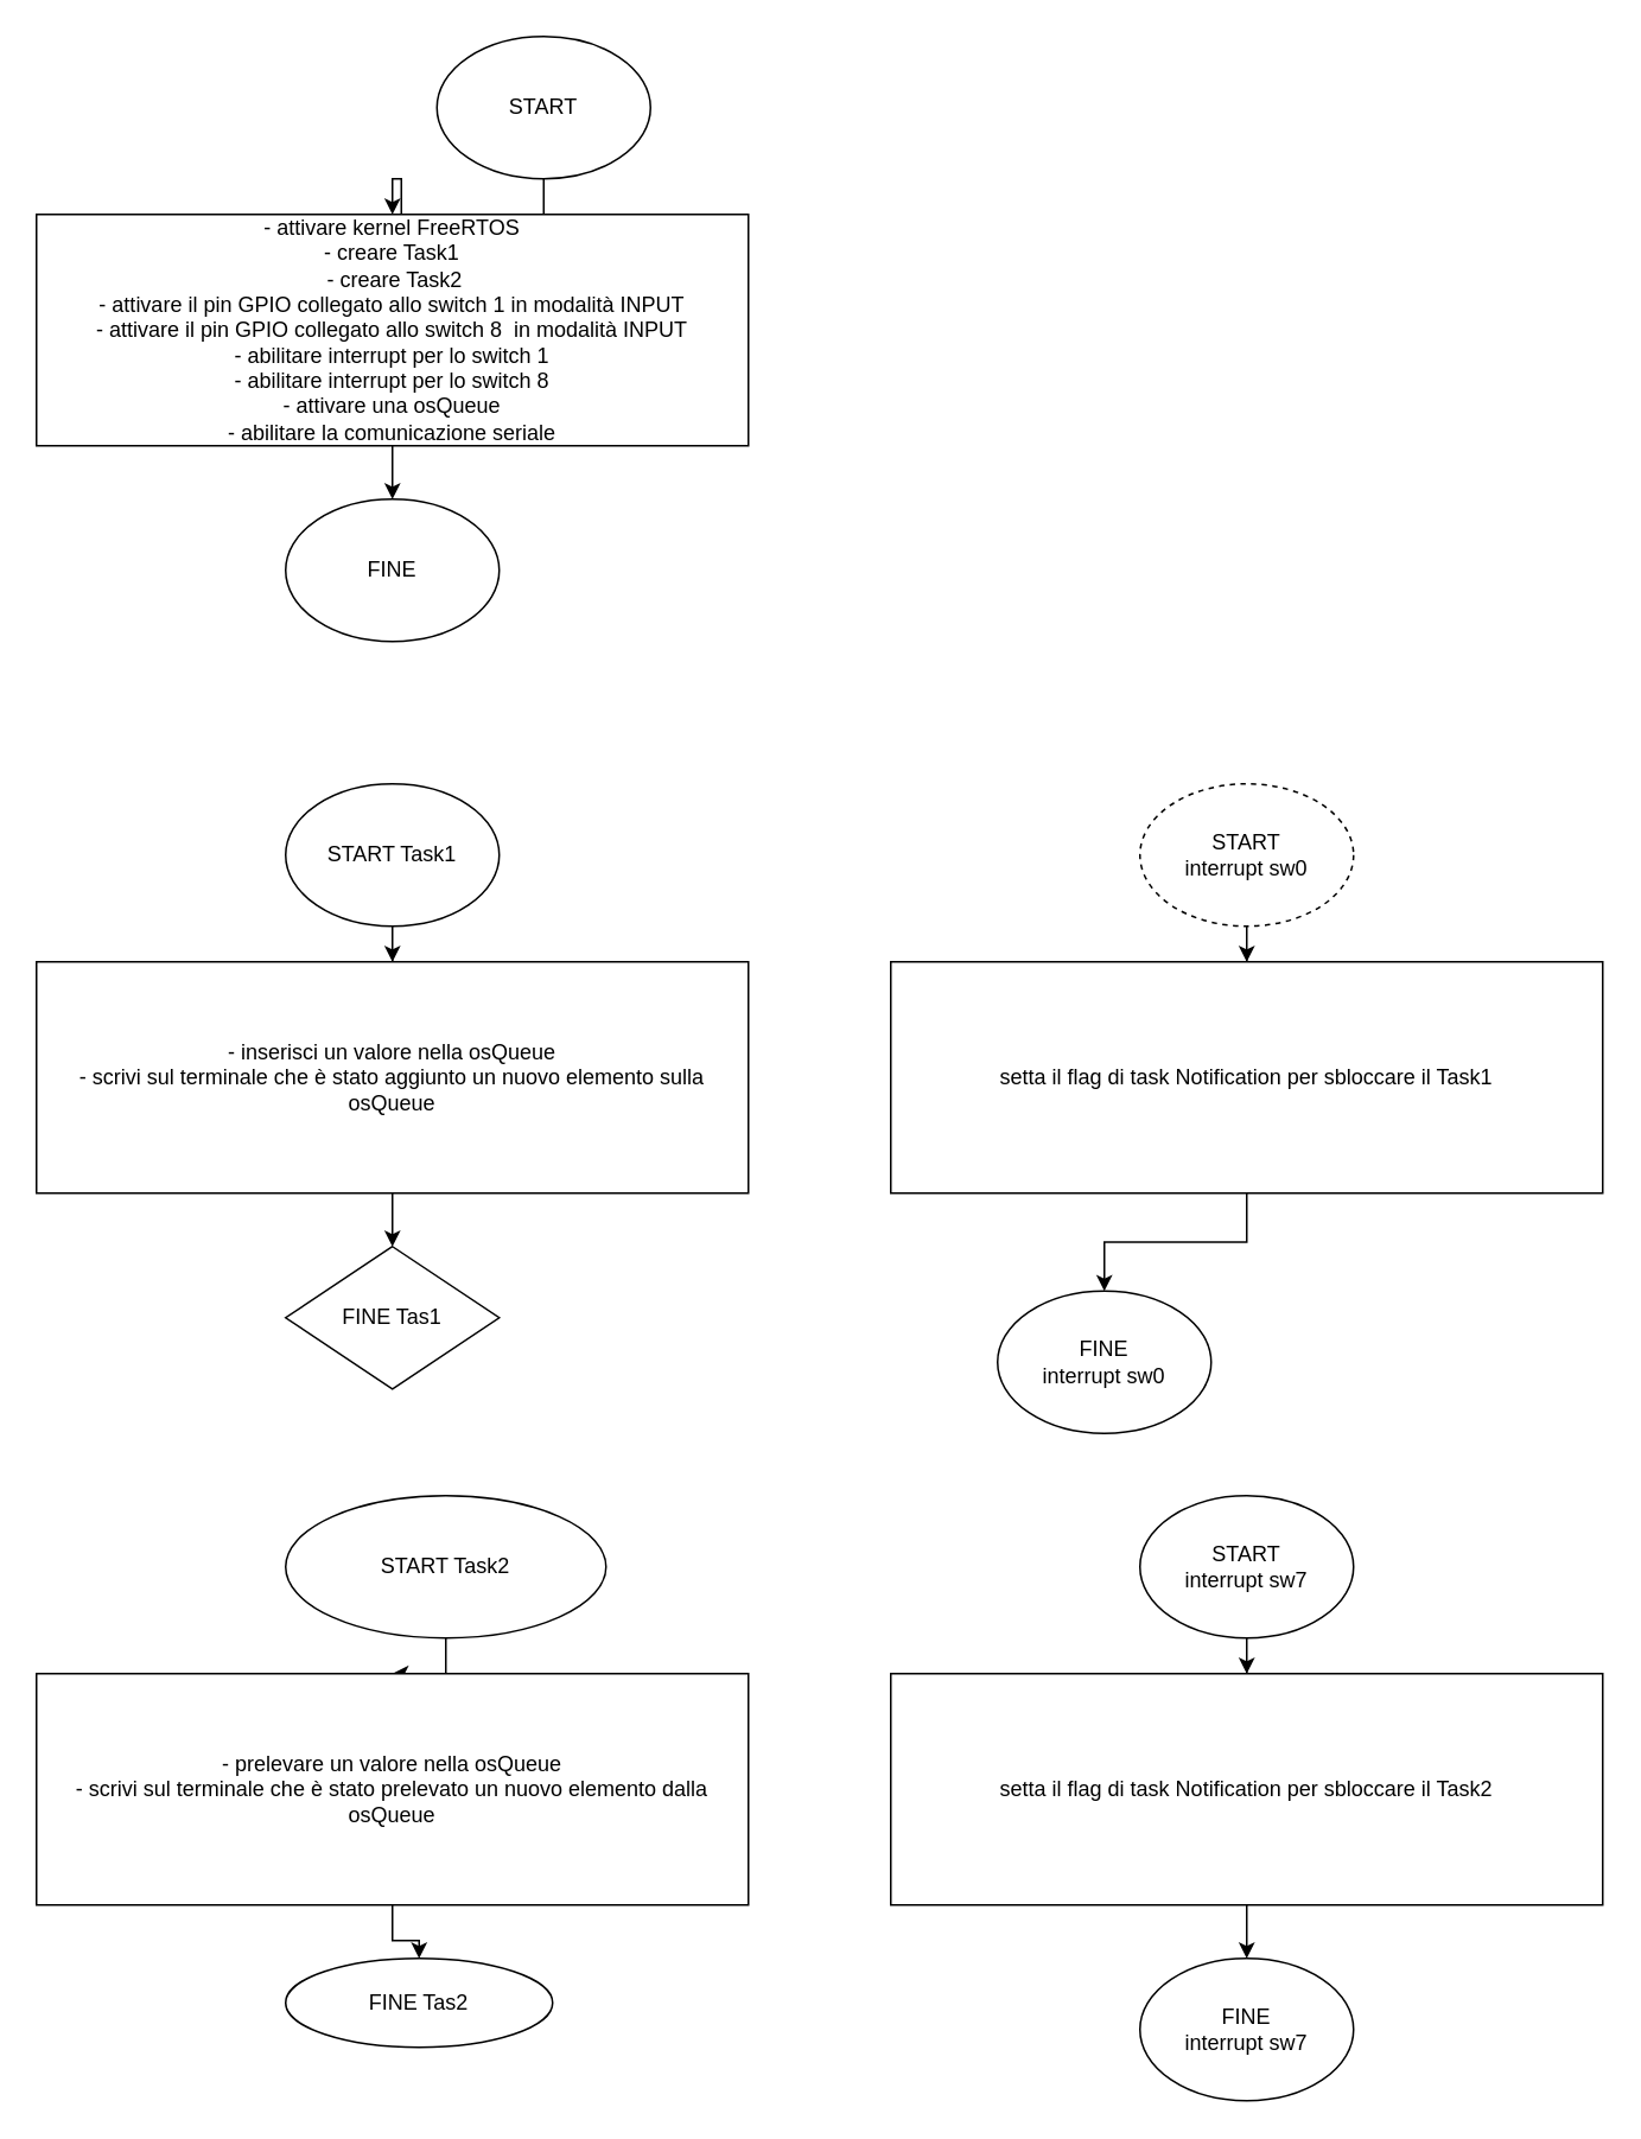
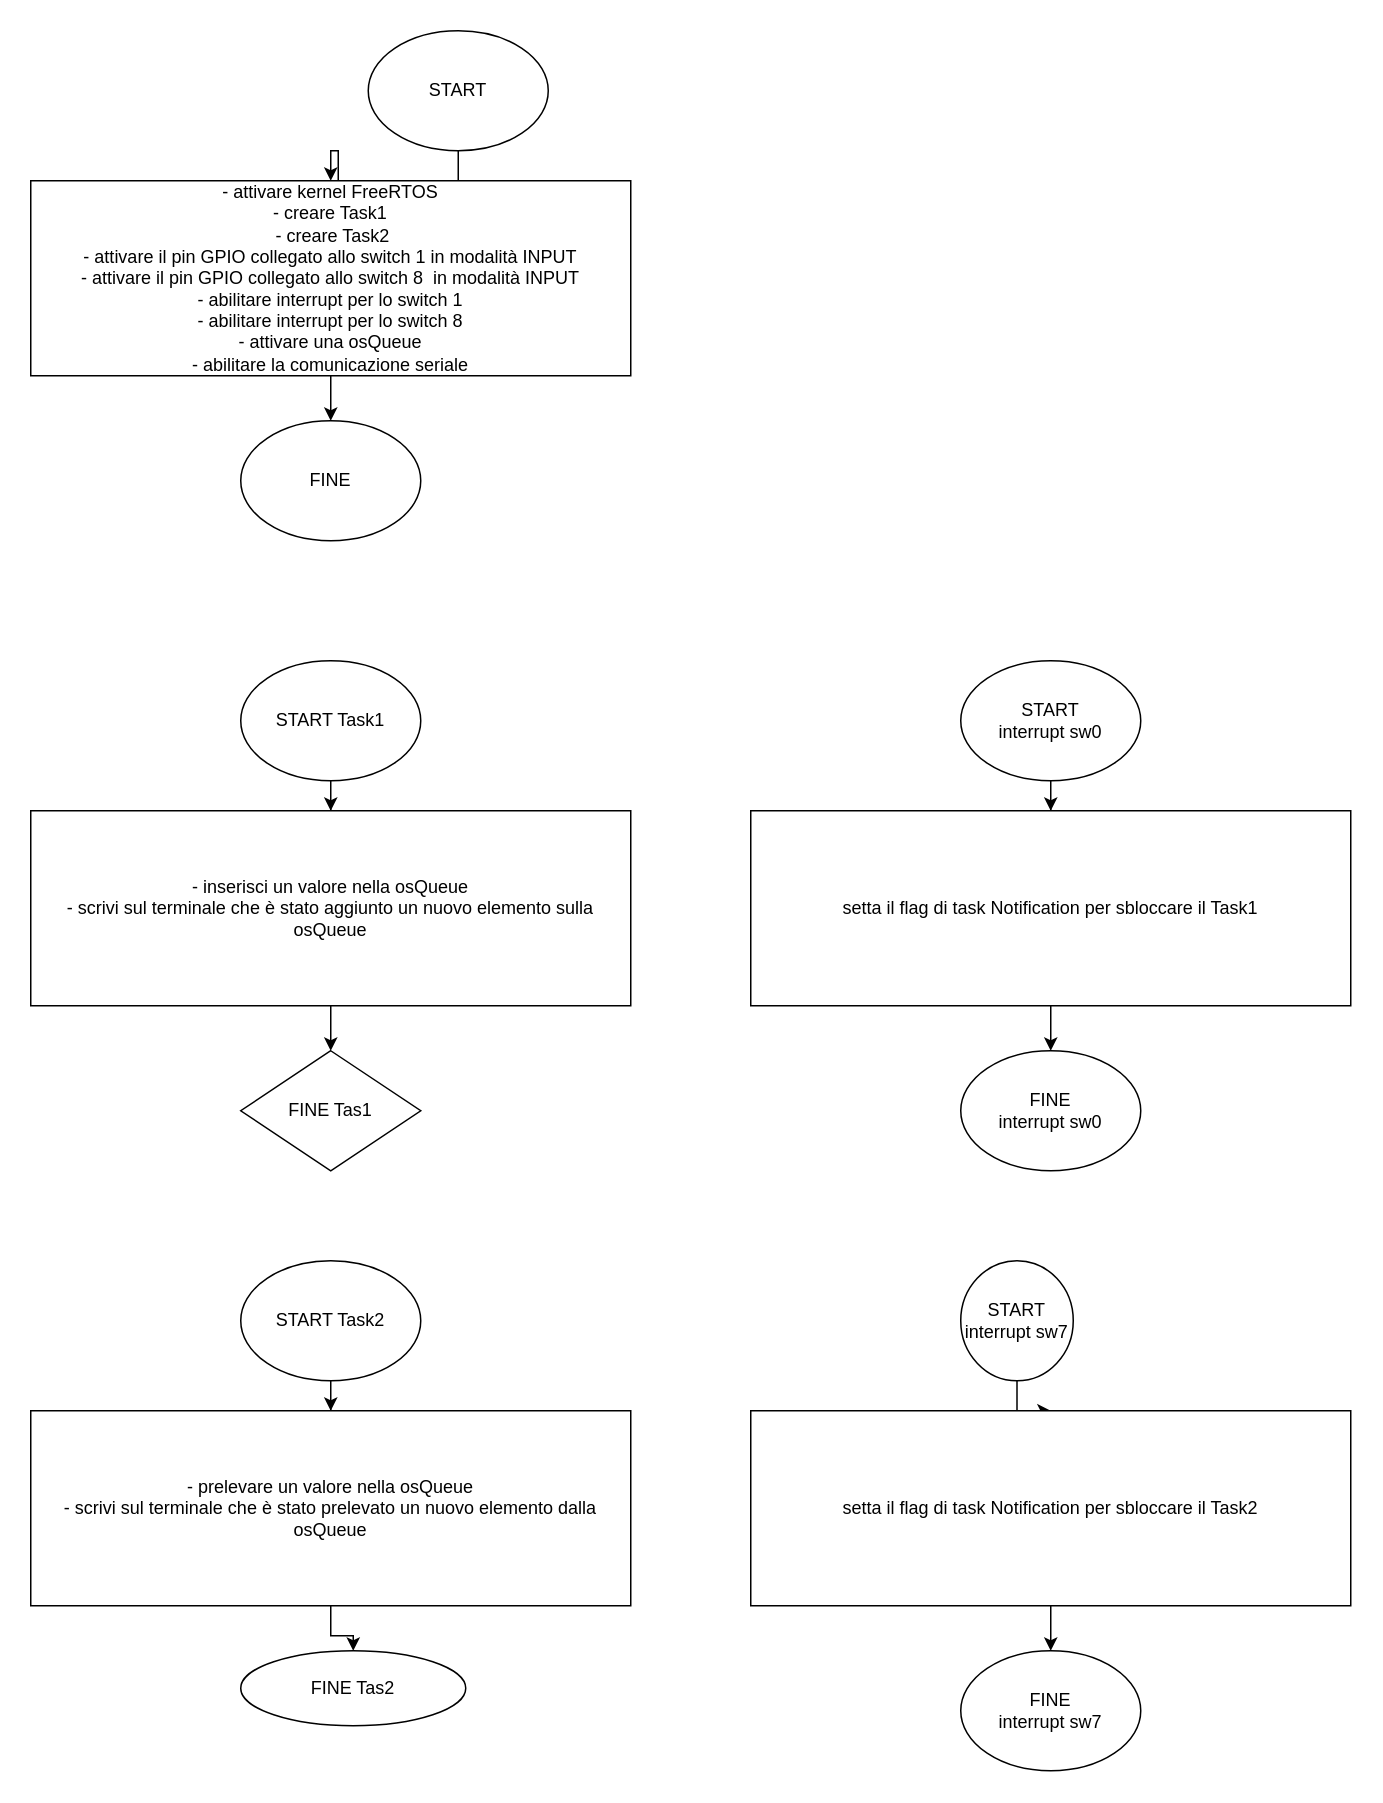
- <mxCell id="18" value="START&lt;br&gt;interrupt sw0" style="ellipse;whiteSpace=wrap;html=1;dashed=1;" vertex="1" parent="1"><mxGeometry x="640" y="440" width="120" height="80" as="geometry" /></mxCell>
+ <mxCell id="18" value="START&lt;br&gt;interrupt sw0" style="ellipse;whiteSpace=wrap;html=1;" vertex="1" parent="1"><mxGeometry x="640" y="440" width="120" height="80" as="geometry" /></mxCell>
- <mxCell id="21" value="FINE&lt;br&gt;interrupt sw0" style="ellipse;whiteSpace=wrap;html=1;" vertex="1" parent="1"><mxGeometry x="560" y="725" width="120" height="80" as="geometry" /></mxCell>
+ <mxCell id="21" value="FINE&lt;br&gt;interrupt sw0" style="ellipse;whiteSpace=wrap;html=1;" vertex="1" parent="1"><mxGeometry x="640" y="700" width="120" height="80" as="geometry" /></mxCell>
- <mxCell id="13" value="START Task2" style="ellipse;whiteSpace=wrap;html=1;" vertex="1" parent="1"><mxGeometry x="160" y="840" width="180" height="80" as="geometry" /></mxCell>
+ <mxCell id="13" value="START Task2" style="ellipse;whiteSpace=wrap;html=1;" vertex="1" parent="1"><mxGeometry x="160" y="840" width="120" height="80" as="geometry" /></mxCell>
- <mxCell id="23" value="START&lt;br&gt;interrupt sw7" style="ellipse;whiteSpace=wrap;html=1;" vertex="1" parent="1"><mxGeometry x="640" y="840" width="120" height="80" as="geometry" /></mxCell>
+ <mxCell id="23" value="START&lt;br&gt;interrupt sw7" style="ellipse;whiteSpace=wrap;html=1;" vertex="1" parent="1"><mxGeometry x="640" y="840" width="75" height="80" as="geometry" /></mxCell>
